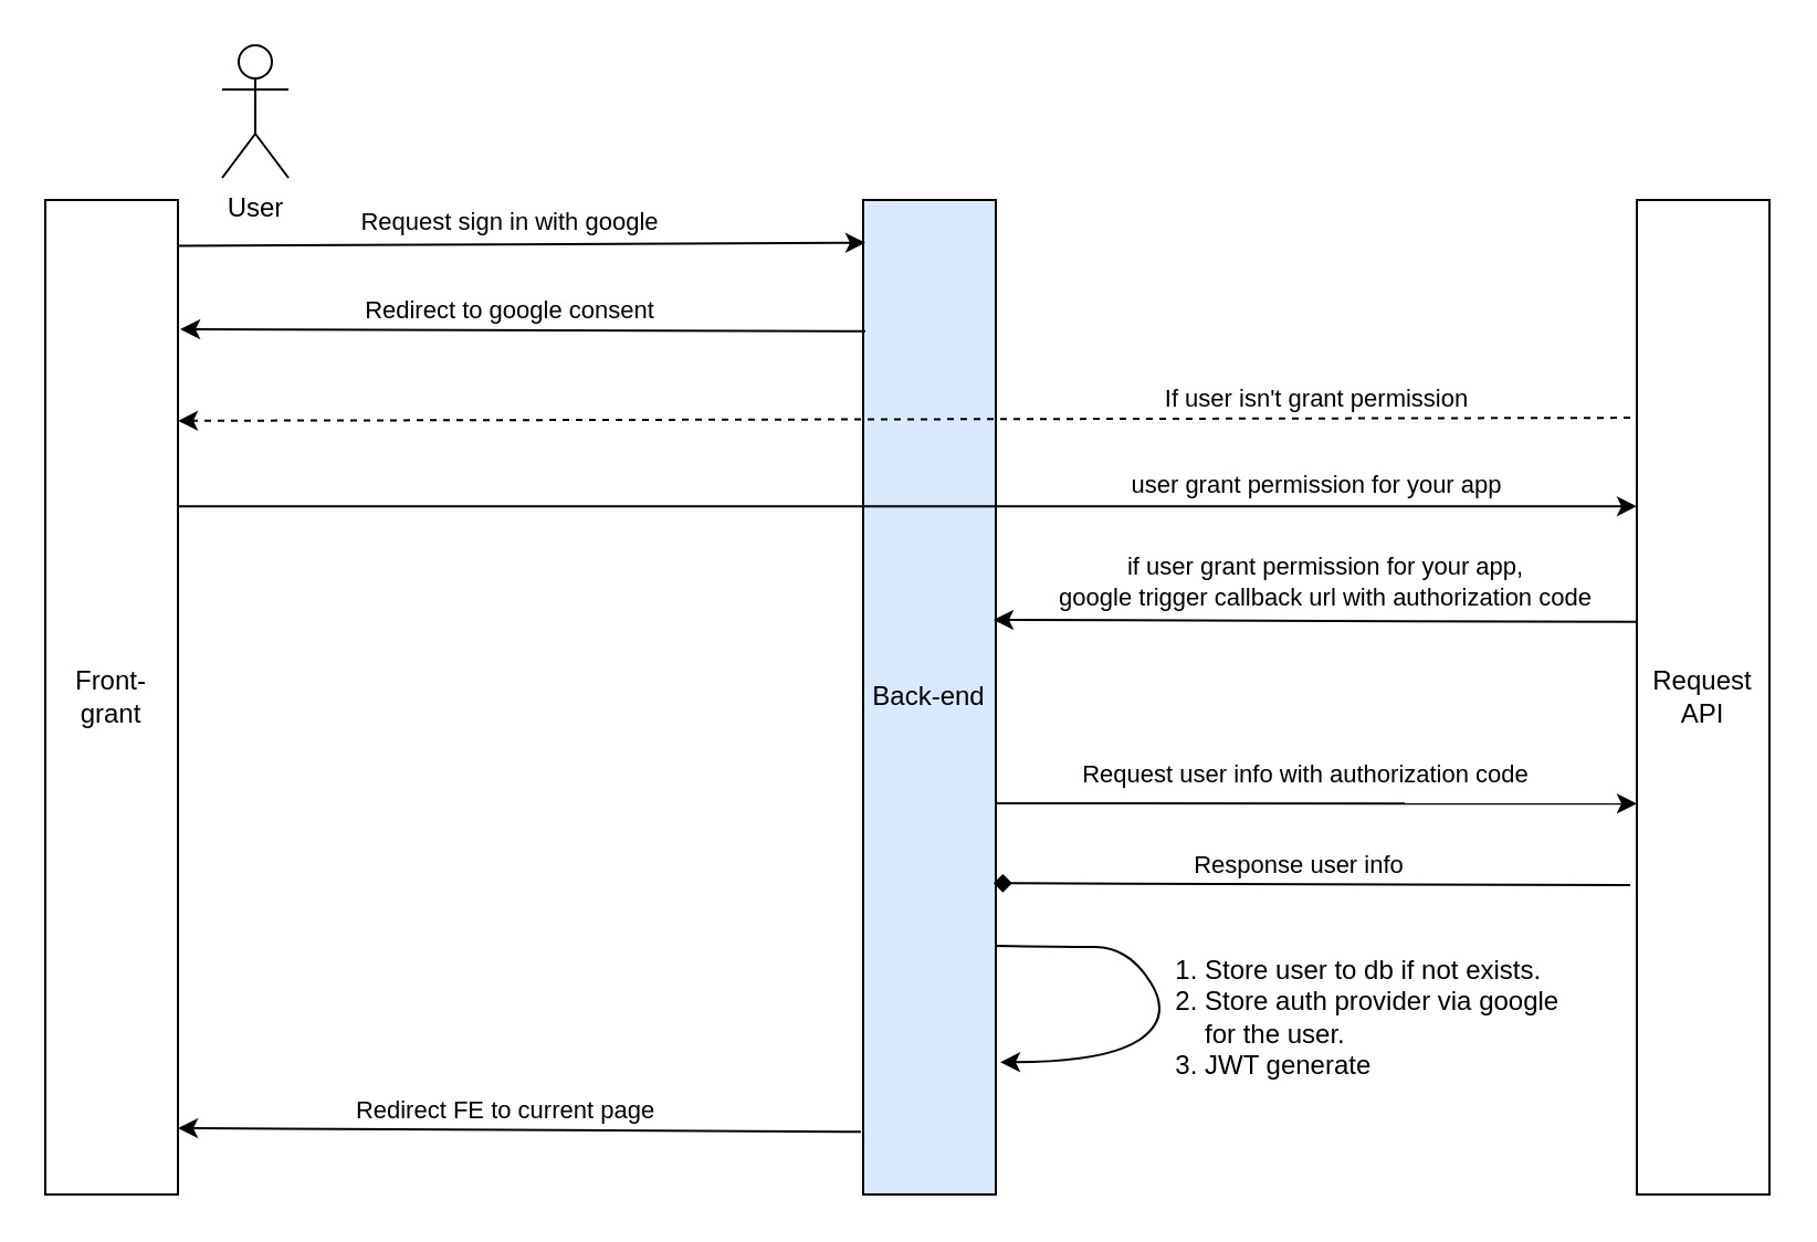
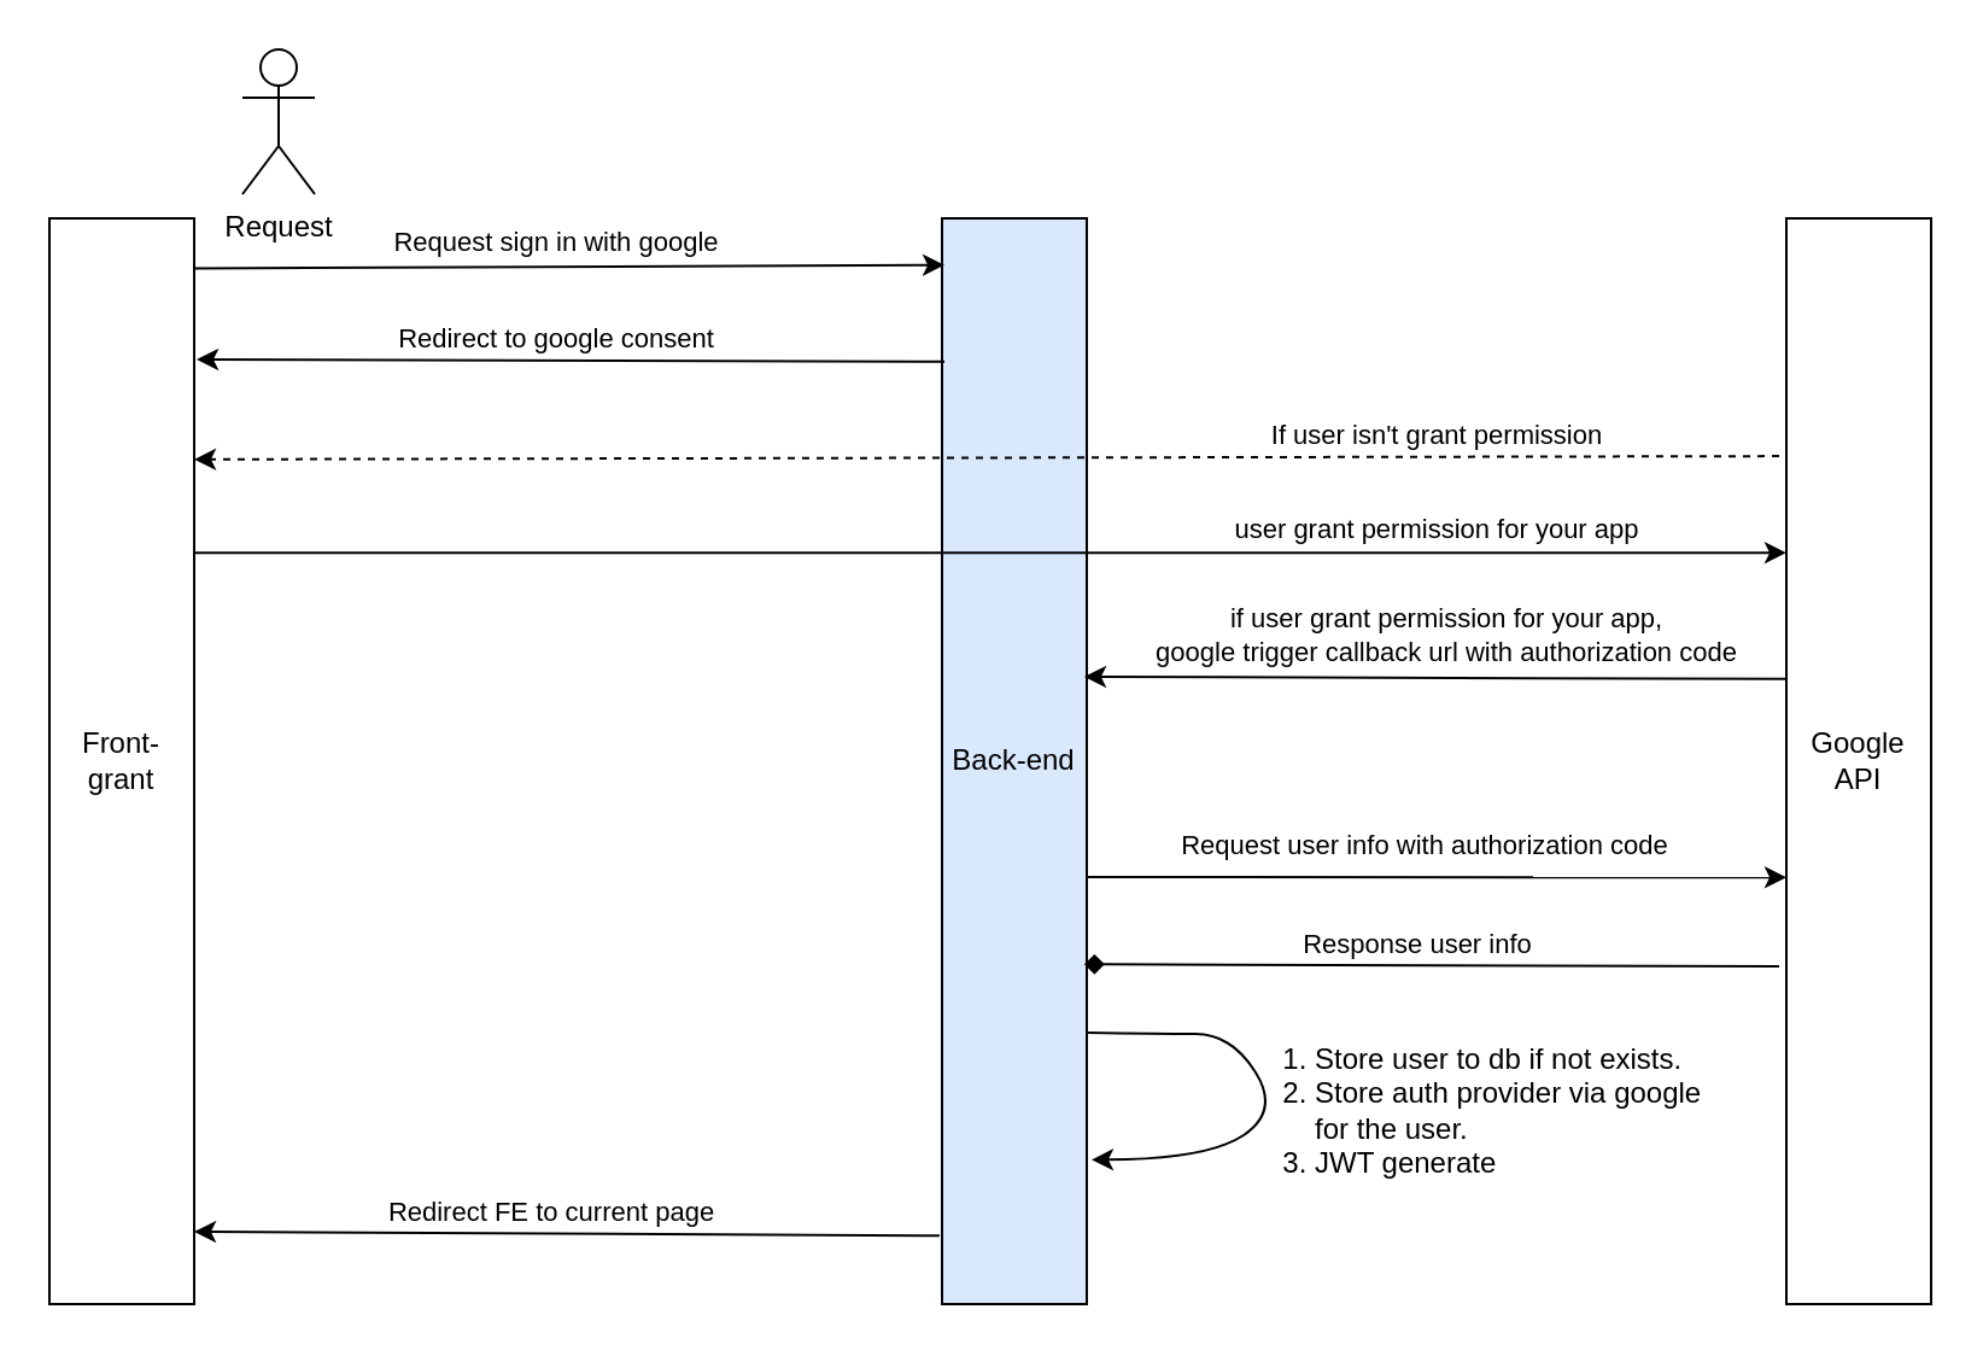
- <mxCell id="2" value="User" style="shape=umlActor;verticalLabelPosition=bottom;verticalAlign=top;html=1;outlineConnect=0;" vertex="1" parent="1"><mxGeometry x="100" y="20" width="30" height="60" as="geometry" /></mxCell>
+ <mxCell id="2" value="Request" style="shape=umlActor;verticalLabelPosition=bottom;verticalAlign=top;html=1;outlineConnect=0;" vertex="1" parent="1"><mxGeometry x="100" y="20" width="30" height="60" as="geometry" /></mxCell>
- <mxCell id="5" value="Request API" style="rounded=0;whiteSpace=wrap;html=1;" vertex="1" parent="1"><mxGeometry x="740" y="90" width="60" height="450" as="geometry" /></mxCell>
+ <mxCell id="5" value="Google API" style="rounded=0;whiteSpace=wrap;html=1;" vertex="1" parent="1"><mxGeometry x="740" y="90" width="60" height="450" as="geometry" /></mxCell>
